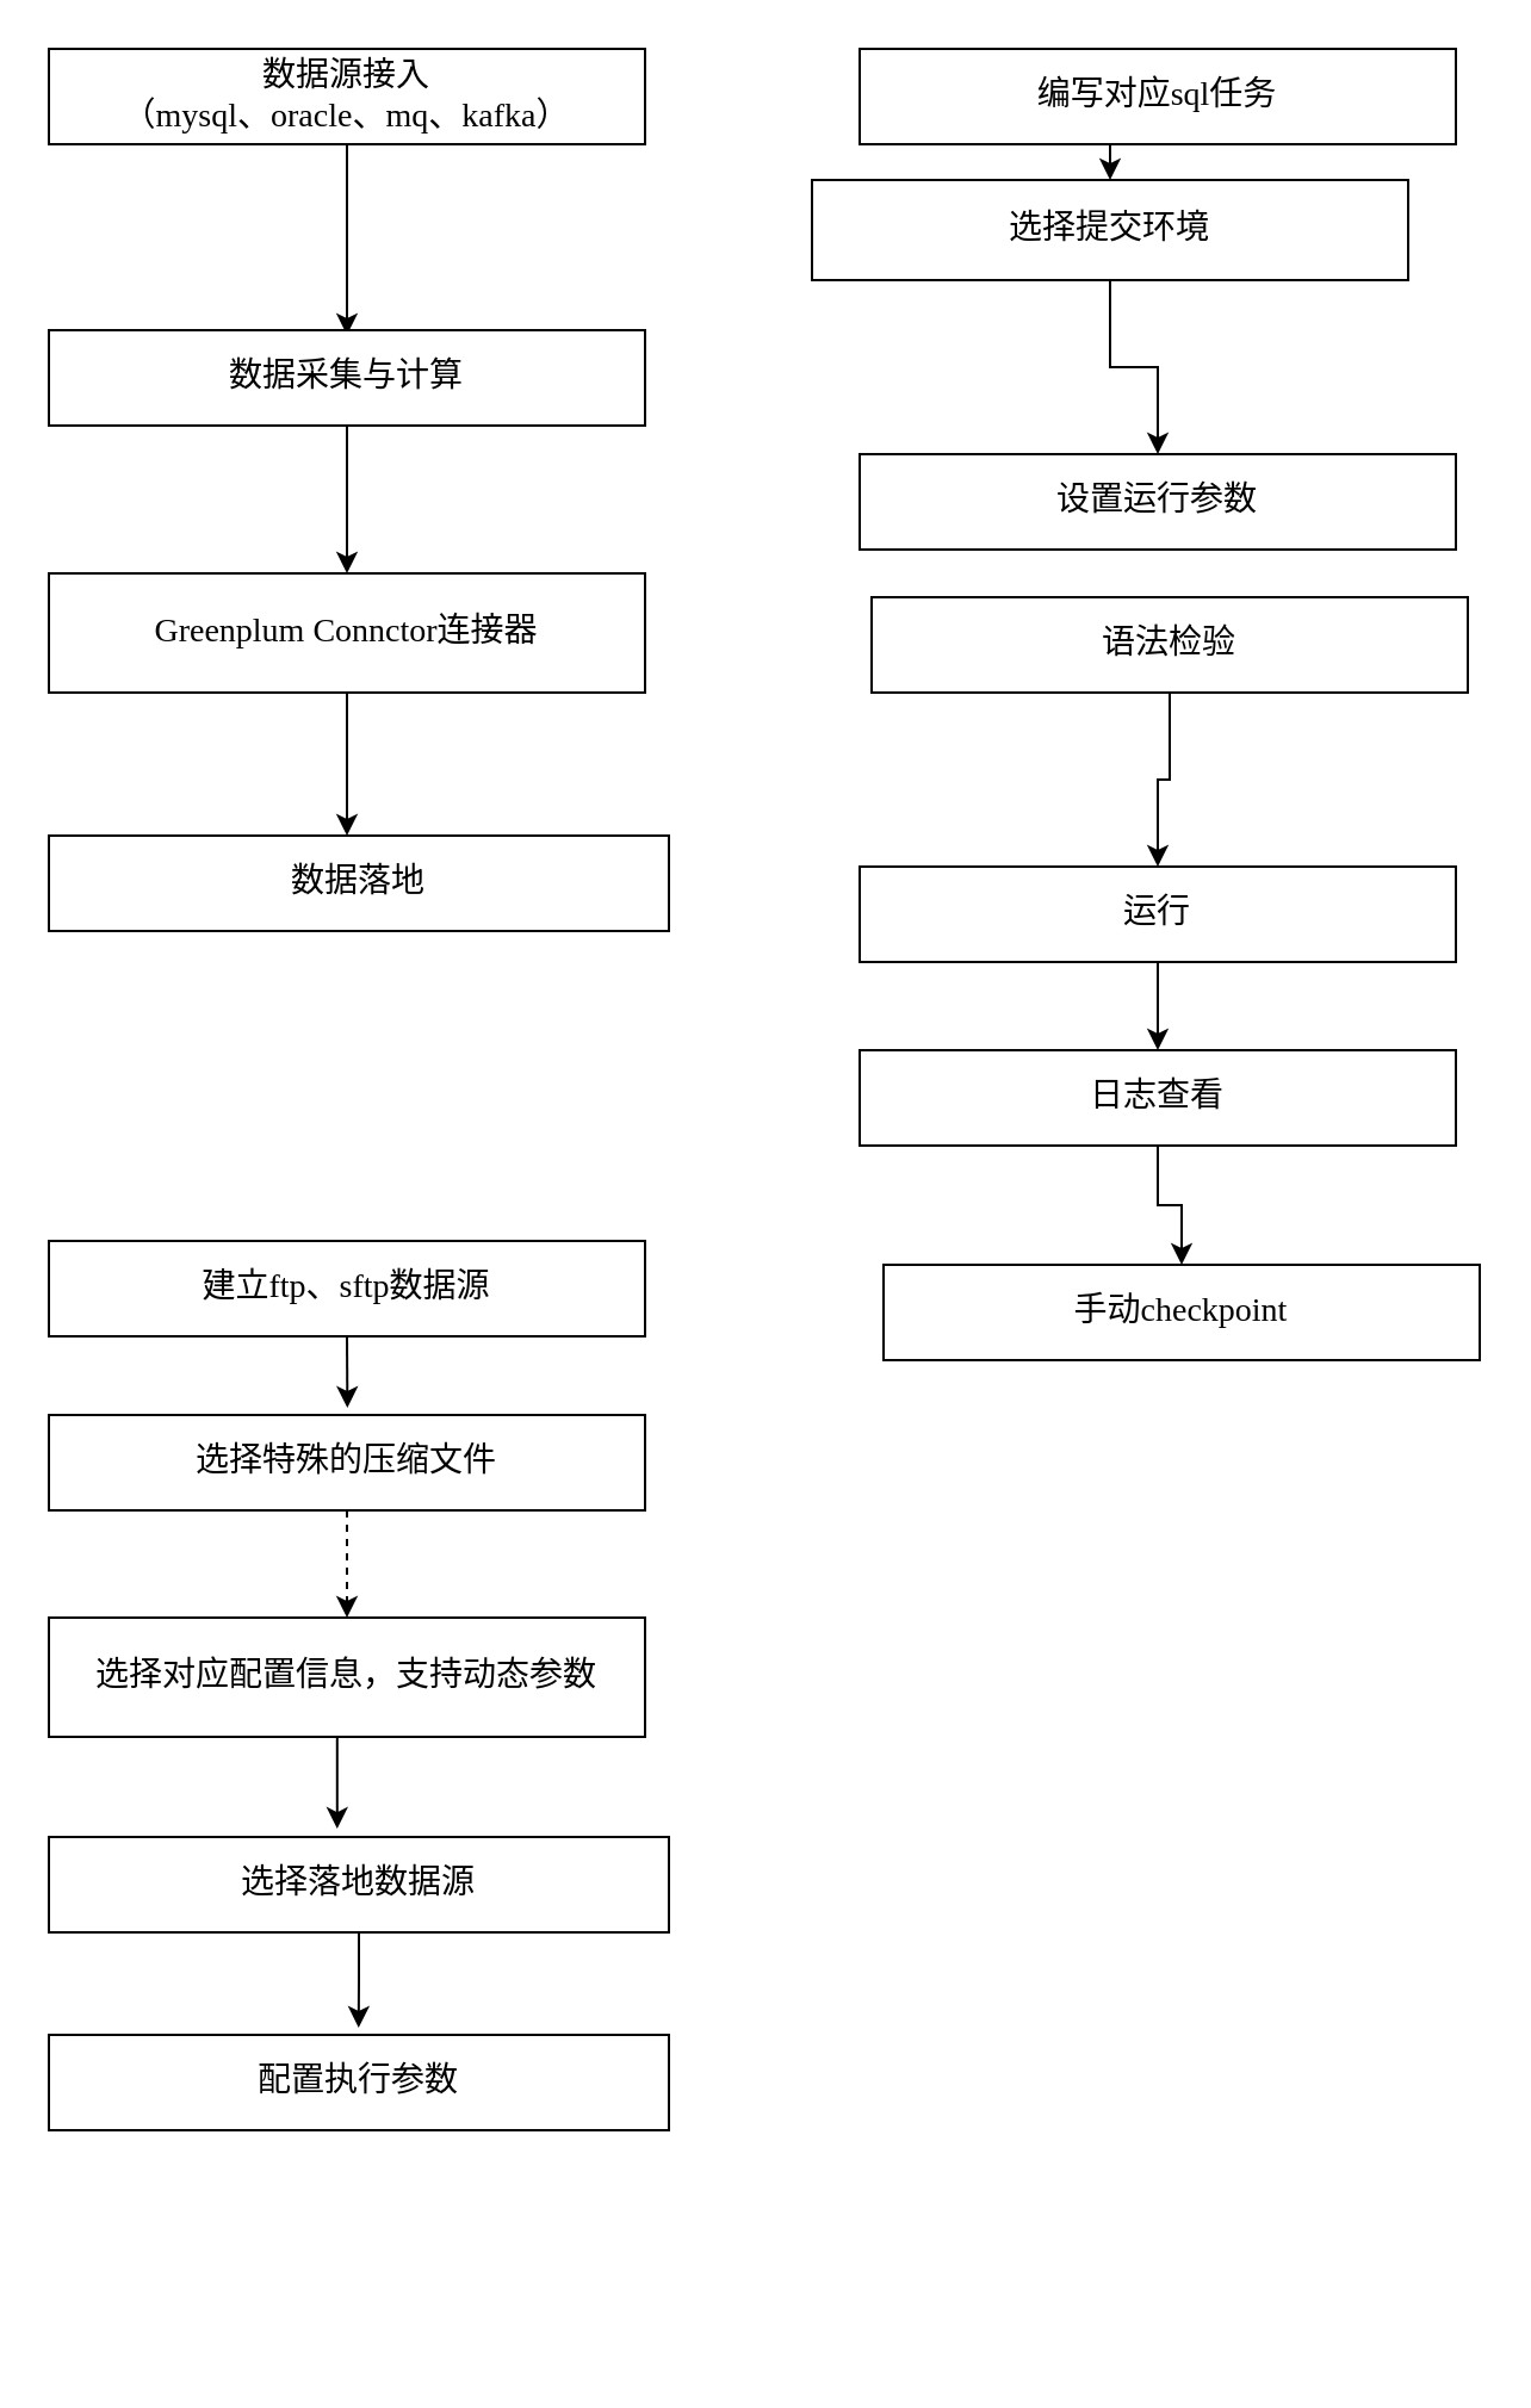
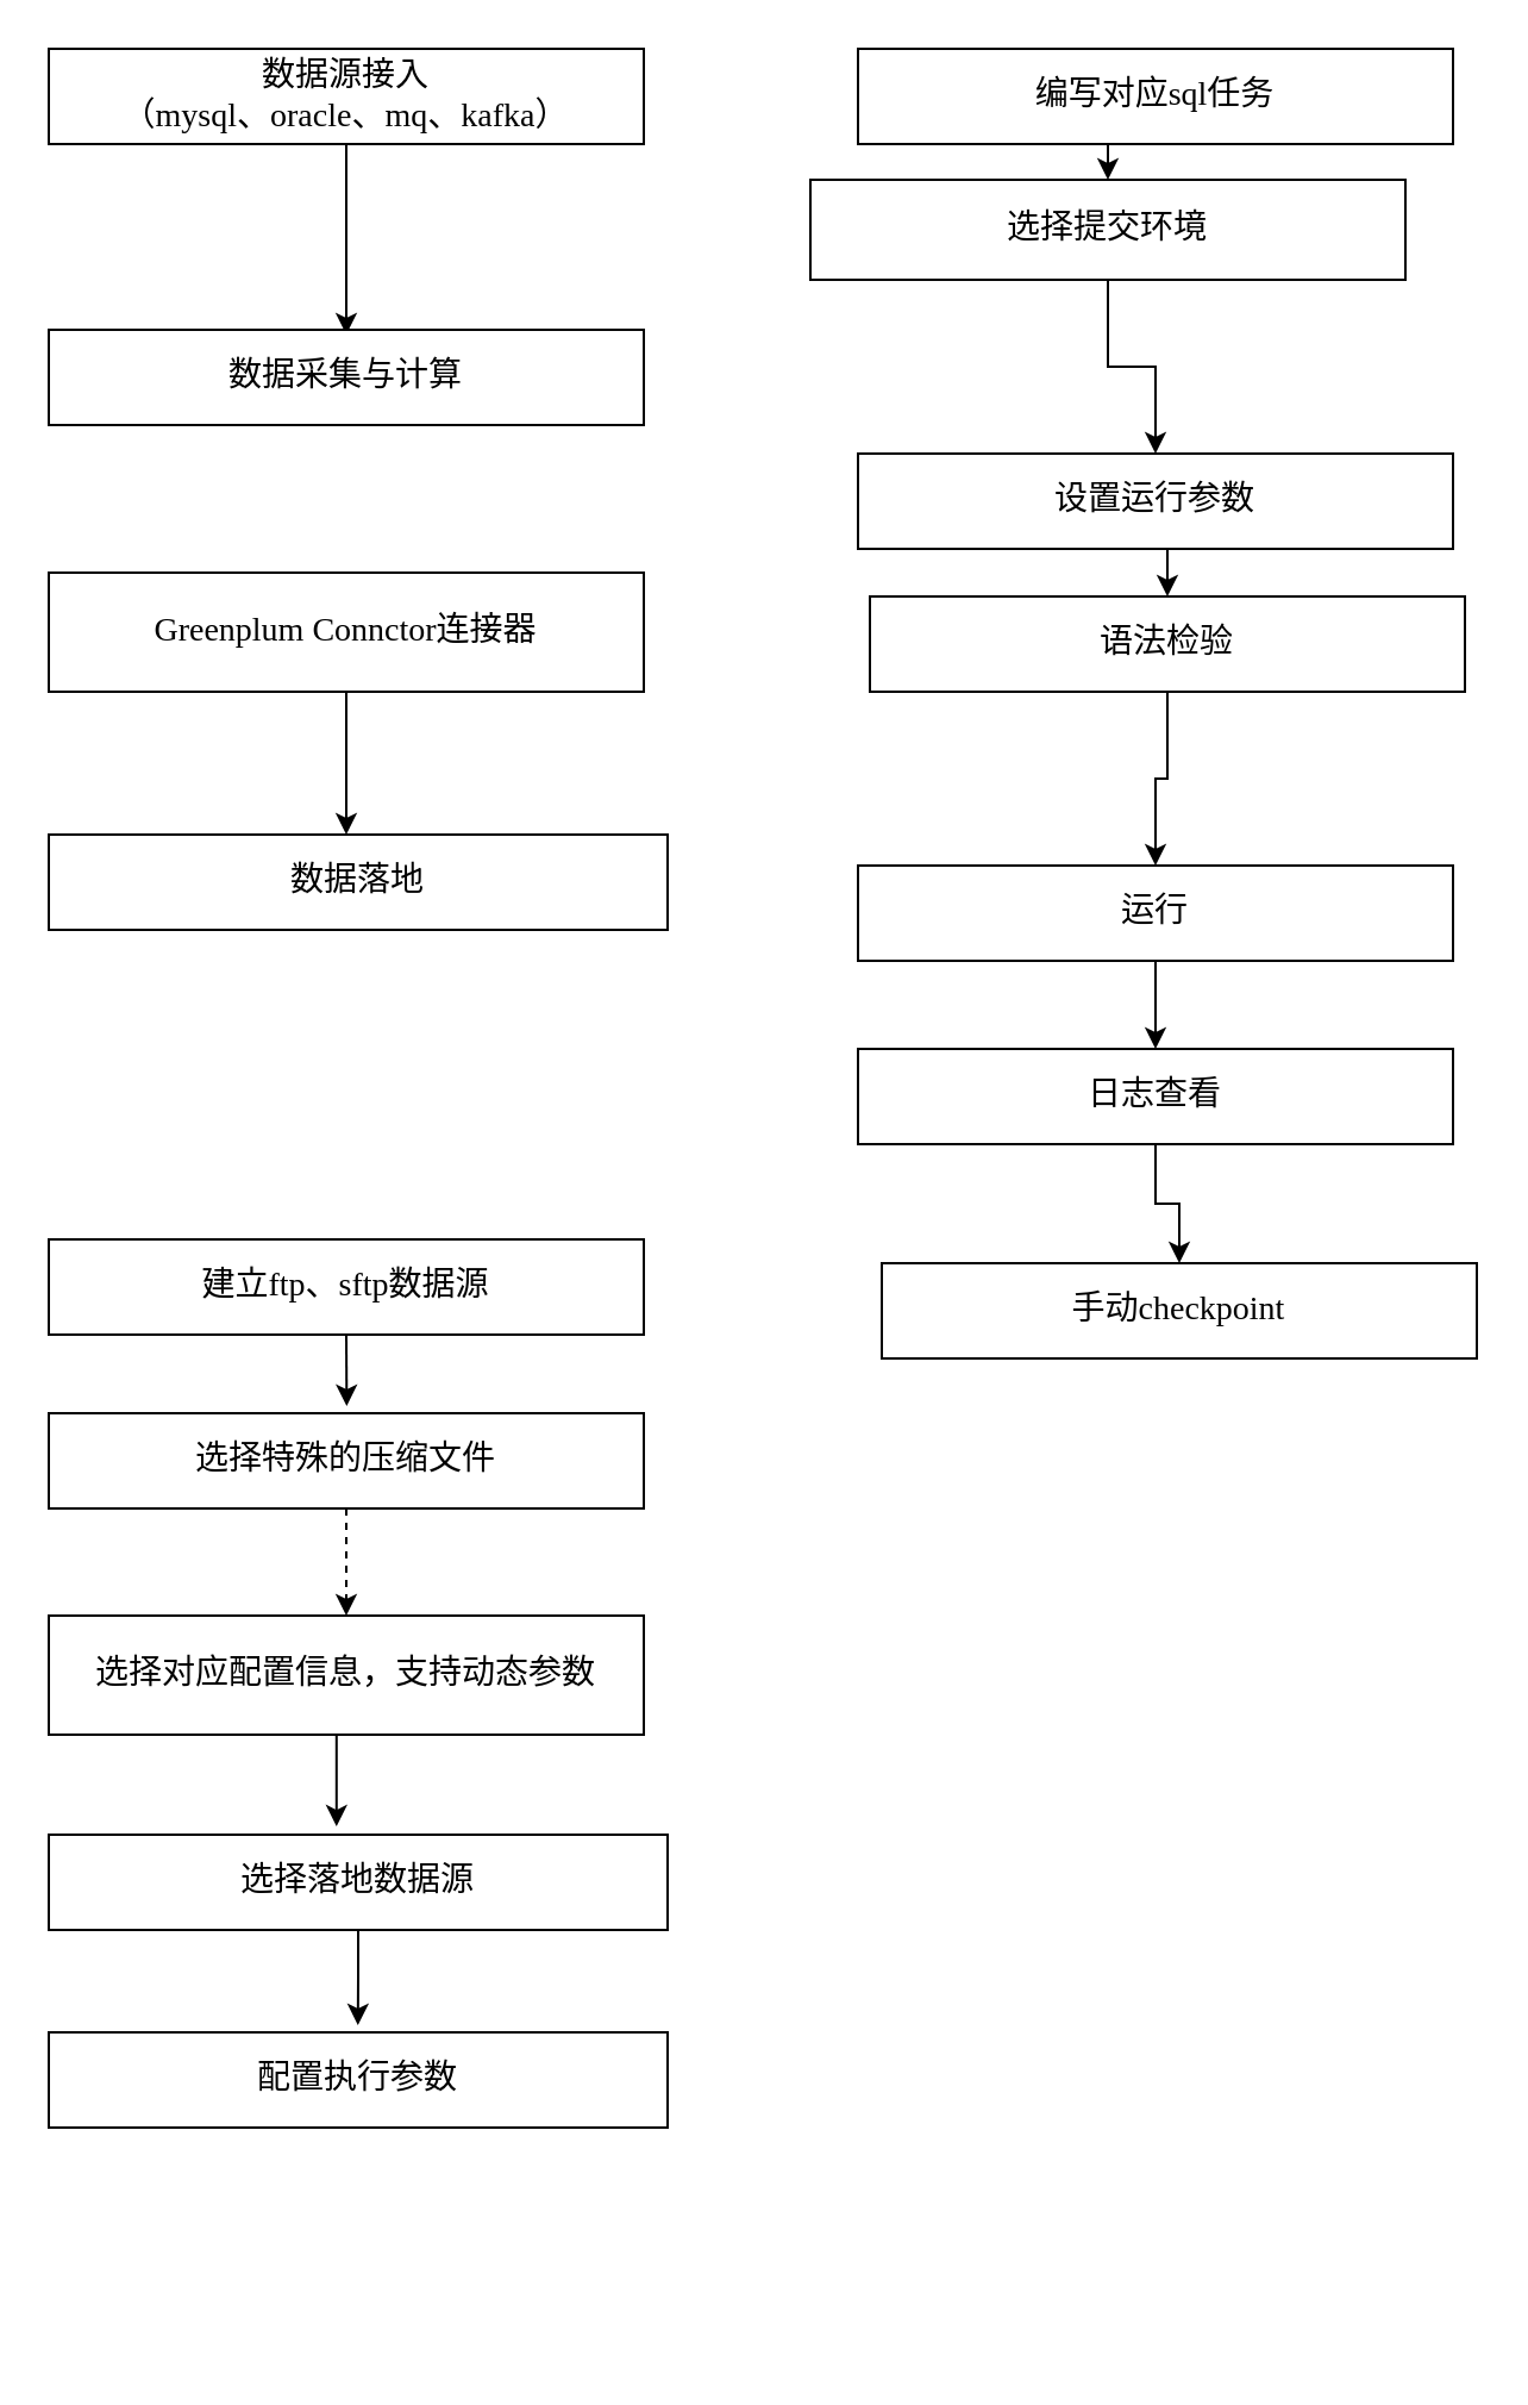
- <mxCell id="11" style="edgeStyle=orthogonalEdgeStyle;rounded=0;orthogonalLoop=1;jettySize=auto;html=1;exitX=0.5;exitY=1;exitDx=0;exitDy=0;entryX=0.5;entryY=0;entryDx=0;entryDy=0;" edge="1" parent="1" source="12" target="14"><mxGeometry relative="1" as="geometry" /></mxCell>
+ <mxCell id="20" style="edgeStyle=orthogonalEdgeStyle;rounded=0;orthogonalLoop=1;jettySize=auto;html=1;exitX=0.5;exitY=1;exitDx=0;exitDy=0;entryX=0.5;entryY=0;entryDx=0;entryDy=0;" edge="1" parent="1" source="21" target="23"><mxGeometry relative="1" as="geometry" /></mxCell>
